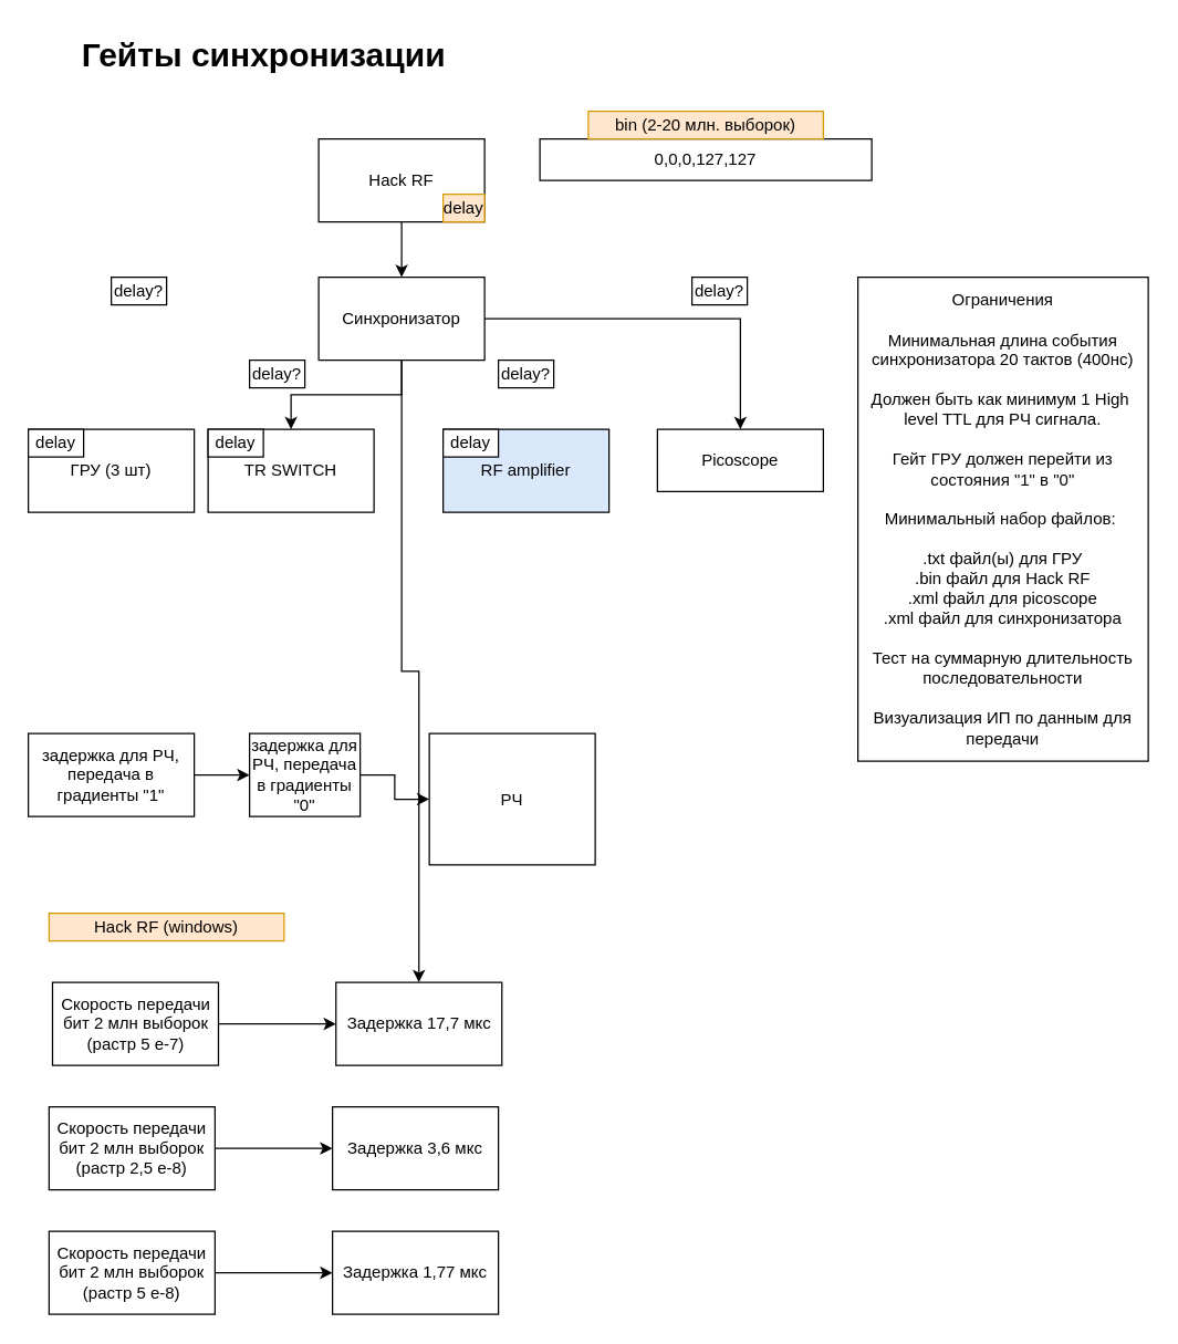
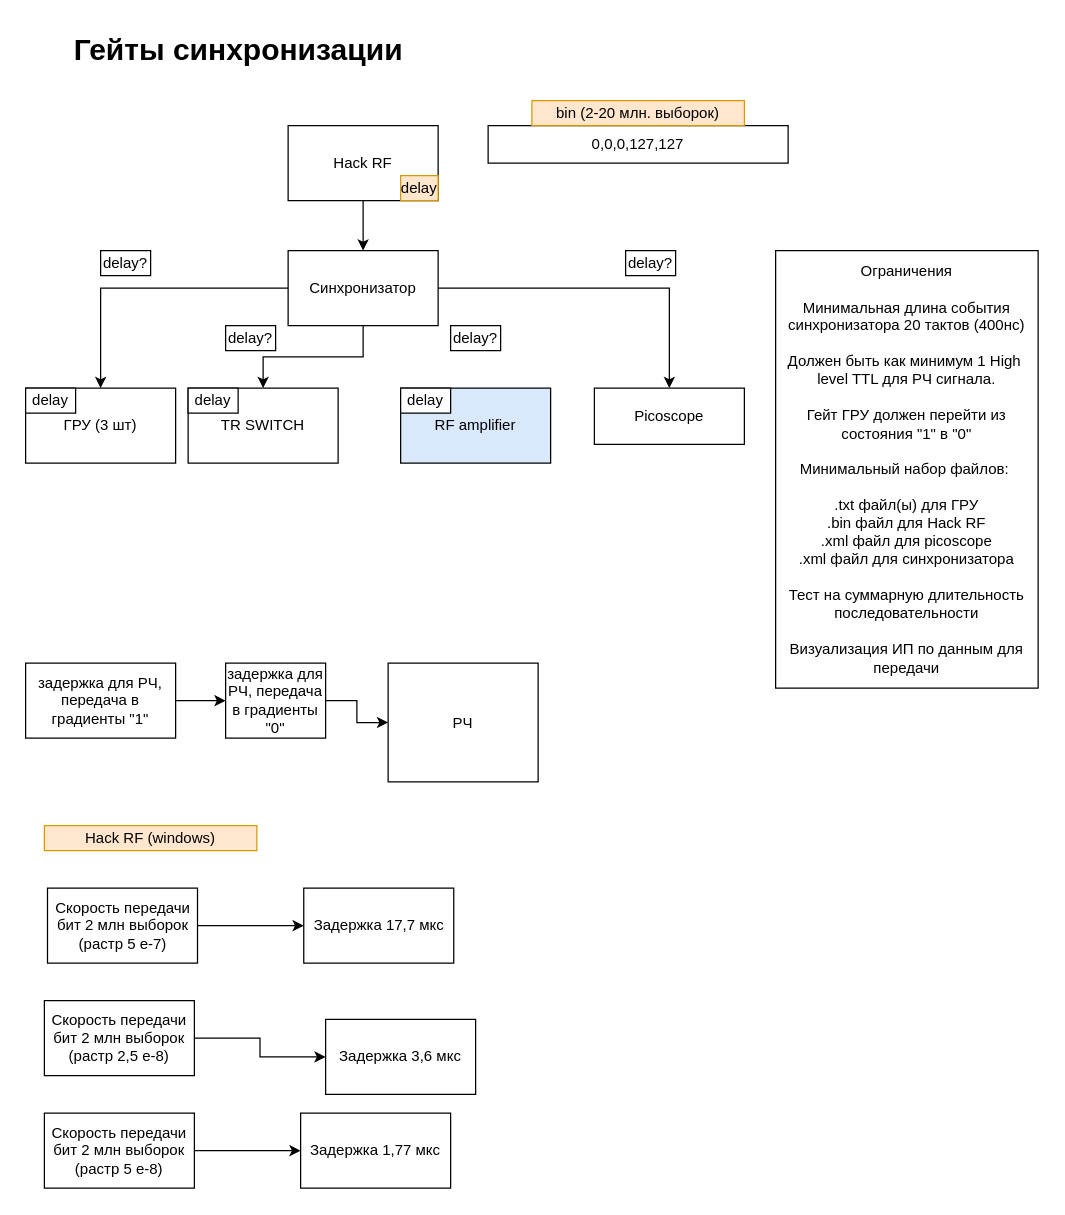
- <mxCell id="3" style="edgeStyle=orthogonalEdgeStyle;rounded=0;orthogonalLoop=1;jettySize=auto;html=1;" parent="1" source="5" target="31" edge="1"><mxGeometry relative="1" as="geometry" /></mxCell>
+ <mxCell id="3" style="edgeStyle=orthogonalEdgeStyle;rounded=0;orthogonalLoop=1;jettySize=auto;html=1;entryX=0.5;entryY=0;entryDx=0;entryDy=0;" parent="1" source="5" target="10" edge="1"><mxGeometry relative="1" as="geometry" /></mxCell>
- <mxCell id="35" value="Задержка 3,6 мкс" style="rounded=0;whiteSpace=wrap;html=1;" parent="1" vertex="1"><mxGeometry x="240" y="800" width="120" height="60" as="geometry" /></mxCell>
+ <mxCell id="35" value="Задержка 3,6 мкс" style="rounded=0;whiteSpace=wrap;html=1;" parent="1" vertex="1"><mxGeometry x="260" y="815" width="120" height="60" as="geometry" /></mxCell>
